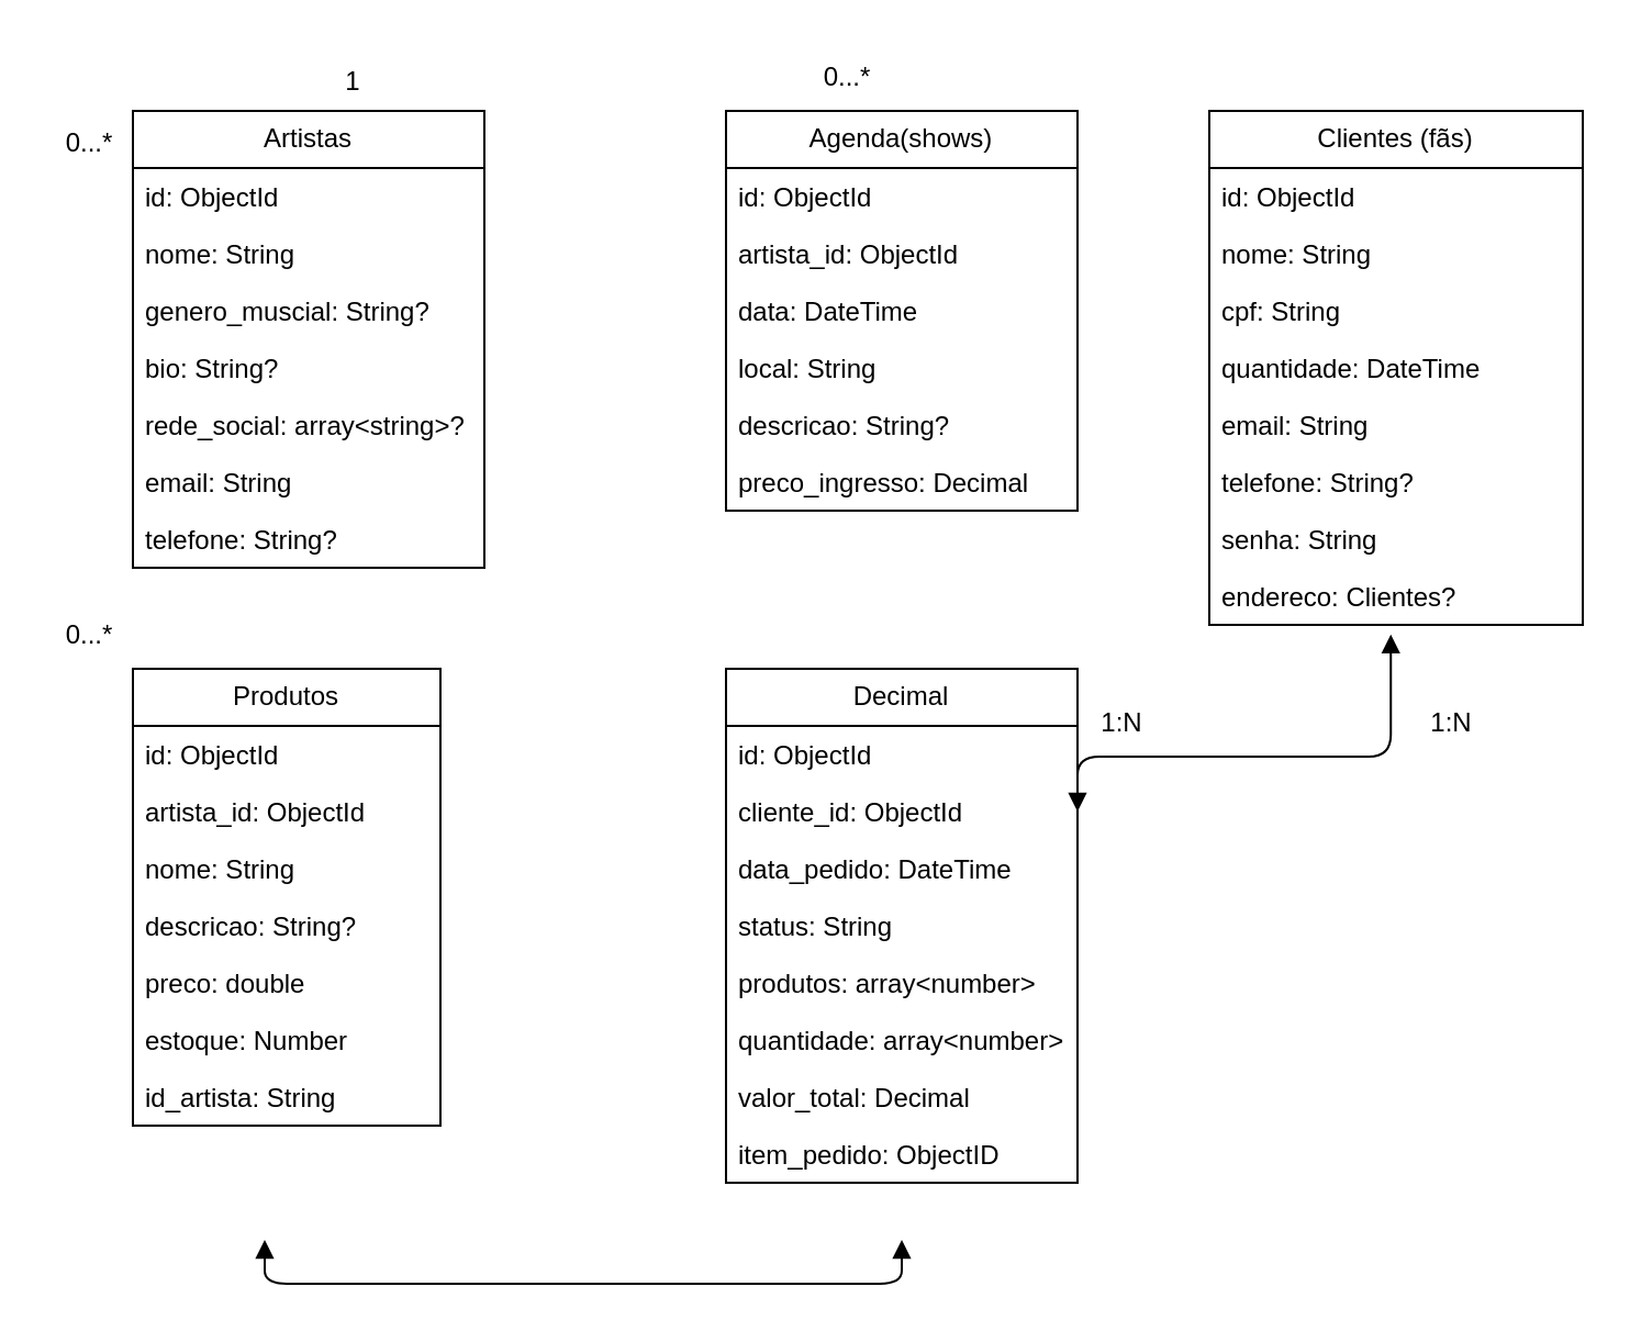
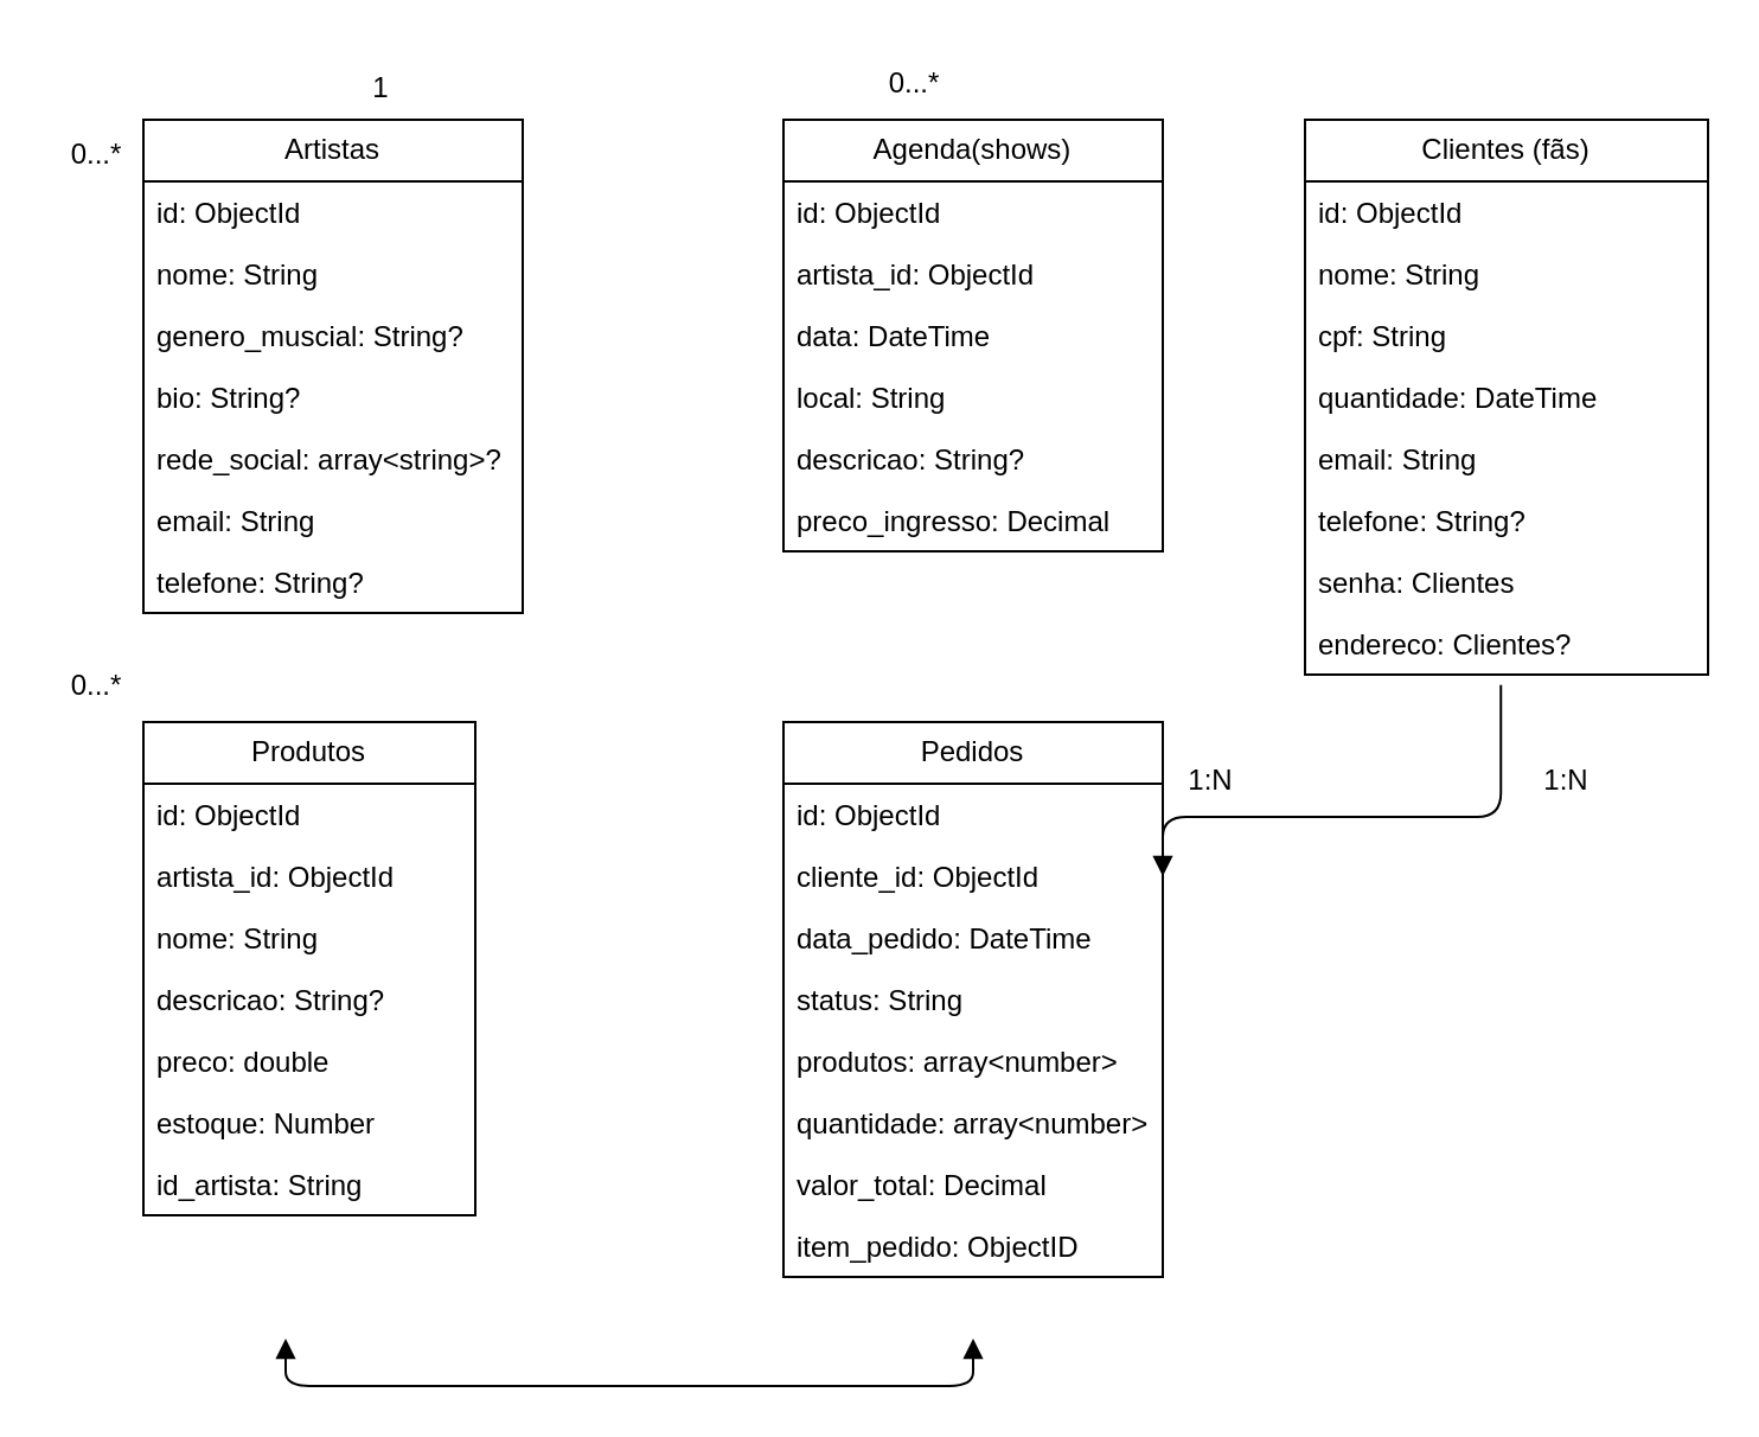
- <mxCell id="17" value="senha: String" style="text;strokeColor=none;fillColor=none;align=left;verticalAlign=top;spacingLeft=4;spacingRight=4;overflow=hidden;rotatable=0;points=[[0,0.5],[1,0.5]];portConstraint=eastwest;whiteSpace=wrap;html=1;" parent="10" vertex="1"><mxGeometry y="182" width="170" height="26" as="geometry" /></mxCell>
+ <mxCell id="17" value="senha: Clientes" style="text;strokeColor=none;fillColor=none;align=left;verticalAlign=top;spacingLeft=4;spacingRight=4;overflow=hidden;rotatable=0;points=[[0,0.5],[1,0.5]];portConstraint=eastwest;whiteSpace=wrap;html=1;" parent="10" vertex="1"><mxGeometry y="182" width="170" height="26" as="geometry" /></mxCell>
- <mxCell id="45" value="" style="endArrow=block;startArrow=block;endFill=1;startFill=1;html=1;entryX=0.486;entryY=1.167;entryDx=0;entryDy=0;entryPerimeter=0;exitX=1;exitY=0.5;exitDx=0;exitDy=0;edgeStyle=elbowEdgeStyle;elbow=vertical;" parent="1" source="36" target="18" edge="1"><mxGeometry width="160" relative="1" as="geometry"><mxPoint x="500" y="354" as="sourcePoint" /><mxPoint x="660" y="354" as="targetPoint" /><Array as="points"><mxPoint x="590" y="344" /></Array></mxGeometry></mxCell>
+ <mxCell id="45" value="" style="endArrow=none;startArrow=block;endFill=1;startFill=1;html=1;entryX=0.486;entryY=1.167;entryDx=0;entryDy=0;entryPerimeter=0;exitX=1;exitY=0.5;exitDx=0;exitDy=0;edgeStyle=elbowEdgeStyle;elbow=vertical;" parent="1" source="36" target="18" edge="1"><mxGeometry width="160" relative="1" as="geometry"><mxPoint x="500" y="354" as="sourcePoint" /><mxPoint x="660" y="354" as="targetPoint" /><Array as="points"><mxPoint x="590" y="344" /></Array></mxGeometry></mxCell>
- <mxCell id="34" value="Decimal" style="swimlane;fontStyle=0;childLayout=stackLayout;horizontal=1;startSize=26;fillColor=none;horizontalStack=0;resizeParent=1;resizeParentMax=0;resizeLast=0;collapsible=1;marginBottom=0;whiteSpace=wrap;html=1;" parent="1" vertex="1"><mxGeometry x="330" y="304" width="160" height="234" as="geometry" /></mxCell>
+ <mxCell id="34" value="Pedidos" style="swimlane;fontStyle=0;childLayout=stackLayout;horizontal=1;startSize=26;fillColor=none;horizontalStack=0;resizeParent=1;resizeParentMax=0;resizeLast=0;collapsible=1;marginBottom=0;whiteSpace=wrap;html=1;" parent="1" vertex="1"><mxGeometry x="330" y="304" width="160" height="234" as="geometry" /></mxCell>
